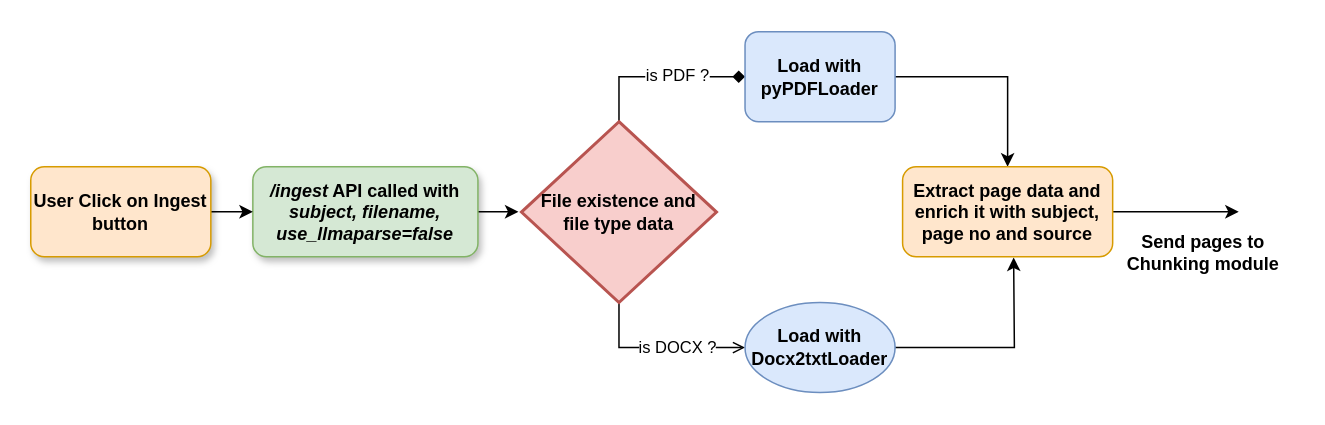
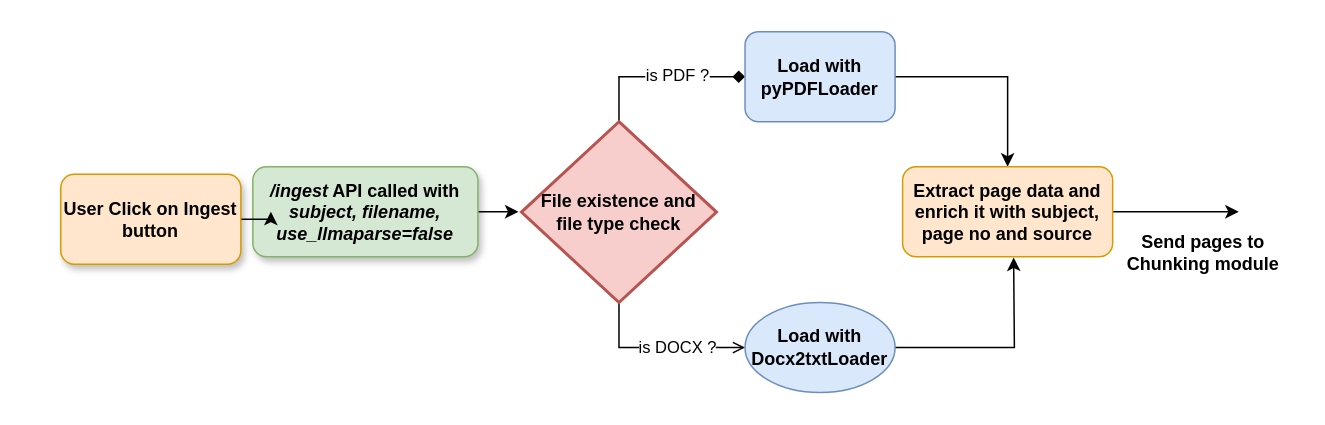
- <mxCell id="5" value="&lt;b&gt;User Click on Ingest button&lt;/b&gt;" style="rounded=1;whiteSpace=wrap;html=1;fillColor=#ffe6cc;strokeColor=#d79b00;shadow=1;" vertex="1" parent="1"><mxGeometry x="20" y="110.5" width="120" height="60" as="geometry" /></mxCell>
+ <mxCell id="5" value="&lt;b&gt;User Click on Ingest button&lt;/b&gt;" style="rounded=1;whiteSpace=wrap;html=1;fillColor=#ffe6cc;strokeColor=#d79b00;shadow=1;" vertex="1" parent="1"><mxGeometry x="40" y="115.5" width="120" height="60" as="geometry" /></mxCell>
- <mxCell id="10" value="&lt;b&gt;File existence and&lt;/b&gt;&lt;div&gt;&lt;b&gt;file type data&lt;/b&gt;&lt;/div&gt;" style="strokeWidth=2;html=1;shape=mxgraph.flowchart.decision;whiteSpace=wrap;fillColor=#f8cecc;strokeColor=#b85450;" vertex="1" parent="1"><mxGeometry x="347" y="80.5" width="130" height="120.5" as="geometry" /></mxCell>
+ <mxCell id="10" value="&lt;b&gt;File existence and&lt;/b&gt;&lt;div&gt;&lt;b&gt;file type check&lt;/b&gt;&lt;/div&gt;" style="strokeWidth=2;html=1;shape=mxgraph.flowchart.decision;whiteSpace=wrap;fillColor=#f8cecc;strokeColor=#b85450;" vertex="1" parent="1"><mxGeometry x="347" y="80.5" width="130" height="120.5" as="geometry" /></mxCell>
